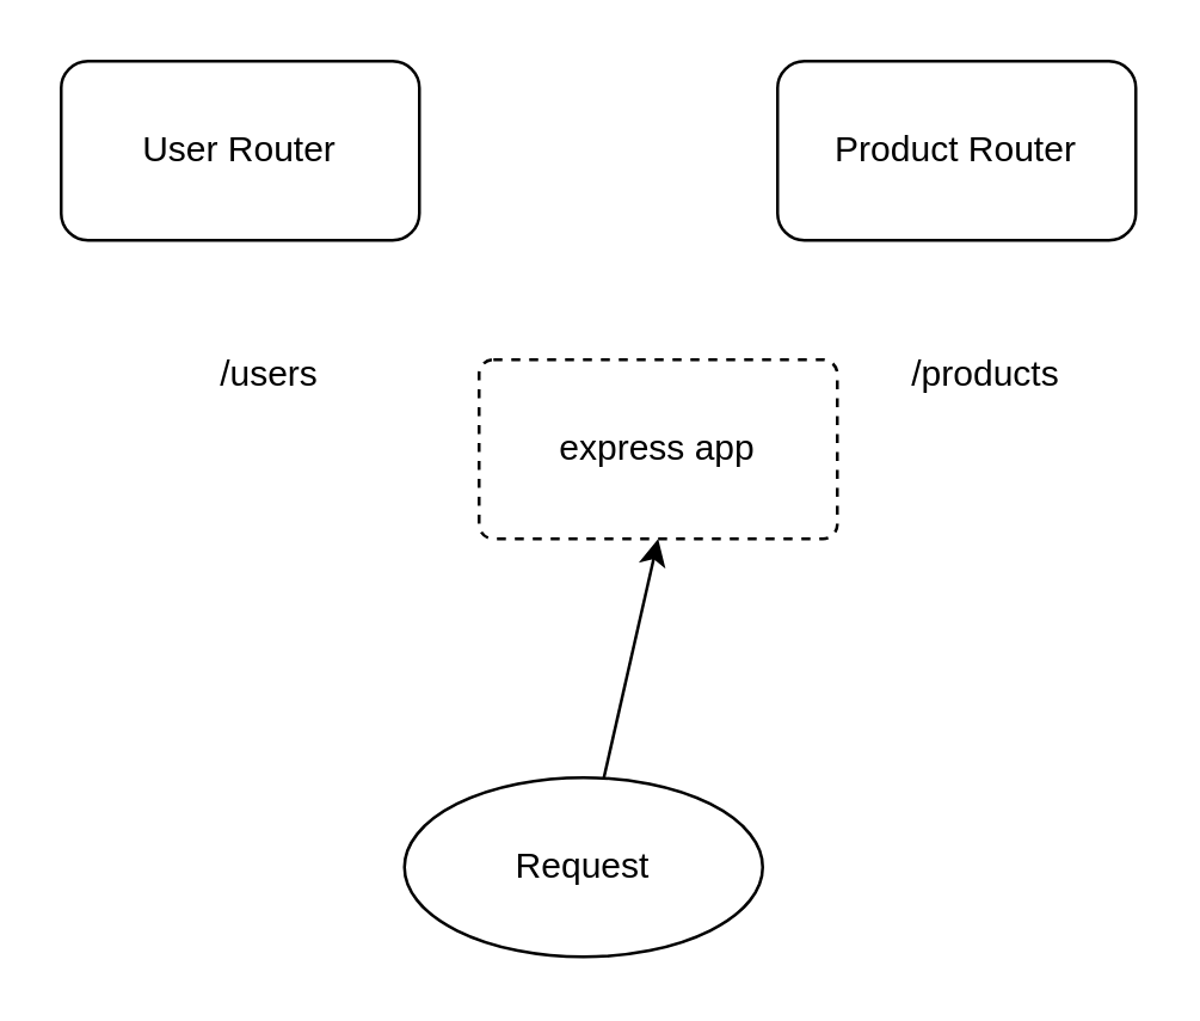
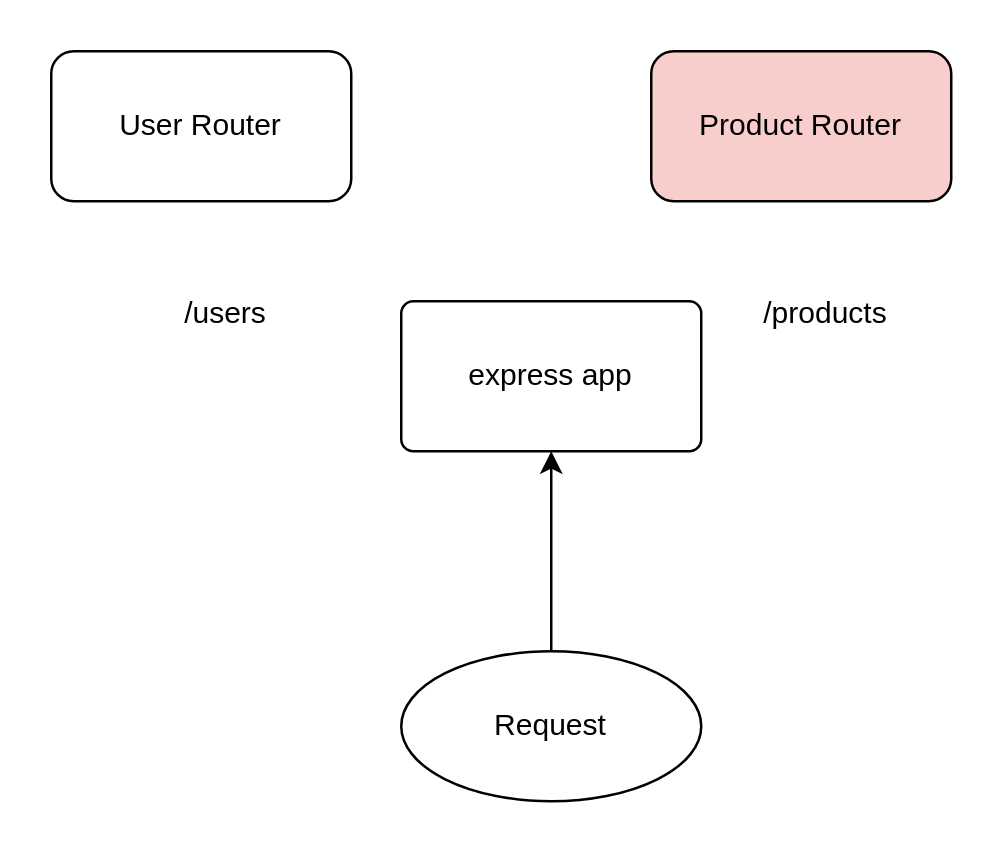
- <mxCell id="4" value="Product Router" style="rounded=1;whiteSpace=wrap;html=1;" vertex="1" parent="1"><mxGeometry x="260" y="20" width="120" height="60" as="geometry" /></mxCell>
+ <mxCell id="4" value="Product Router" style="rounded=1;whiteSpace=wrap;html=1;fillColor=#f8cecc;" vertex="1" parent="1"><mxGeometry x="260" y="20" width="120" height="60" as="geometry" /></mxCell>
- <mxCell id="2" value="express app" style="rounded=1;whiteSpace=wrap;html=1;arcSize=8;dashed=1;" vertex="1" parent="1"><mxGeometry x="160" y="120" width="120" height="60" as="geometry" /></mxCell>
+ <mxCell id="2" value="express app" style="rounded=1;whiteSpace=wrap;html=1;arcSize=8;" vertex="1" parent="1"><mxGeometry x="160" y="120" width="120" height="60" as="geometry" /></mxCell>
- <mxCell id="6" value="Request" style="ellipse;whiteSpace=wrap;html=1;rounded=1;" vertex="1" parent="1"><mxGeometry x="135" y="260" width="120" height="60" as="geometry" /></mxCell>
+ <mxCell id="6" value="Request" style="ellipse;whiteSpace=wrap;html=1;rounded=1;" vertex="1" parent="1"><mxGeometry x="160" y="260" width="120" height="60" as="geometry" /></mxCell>
